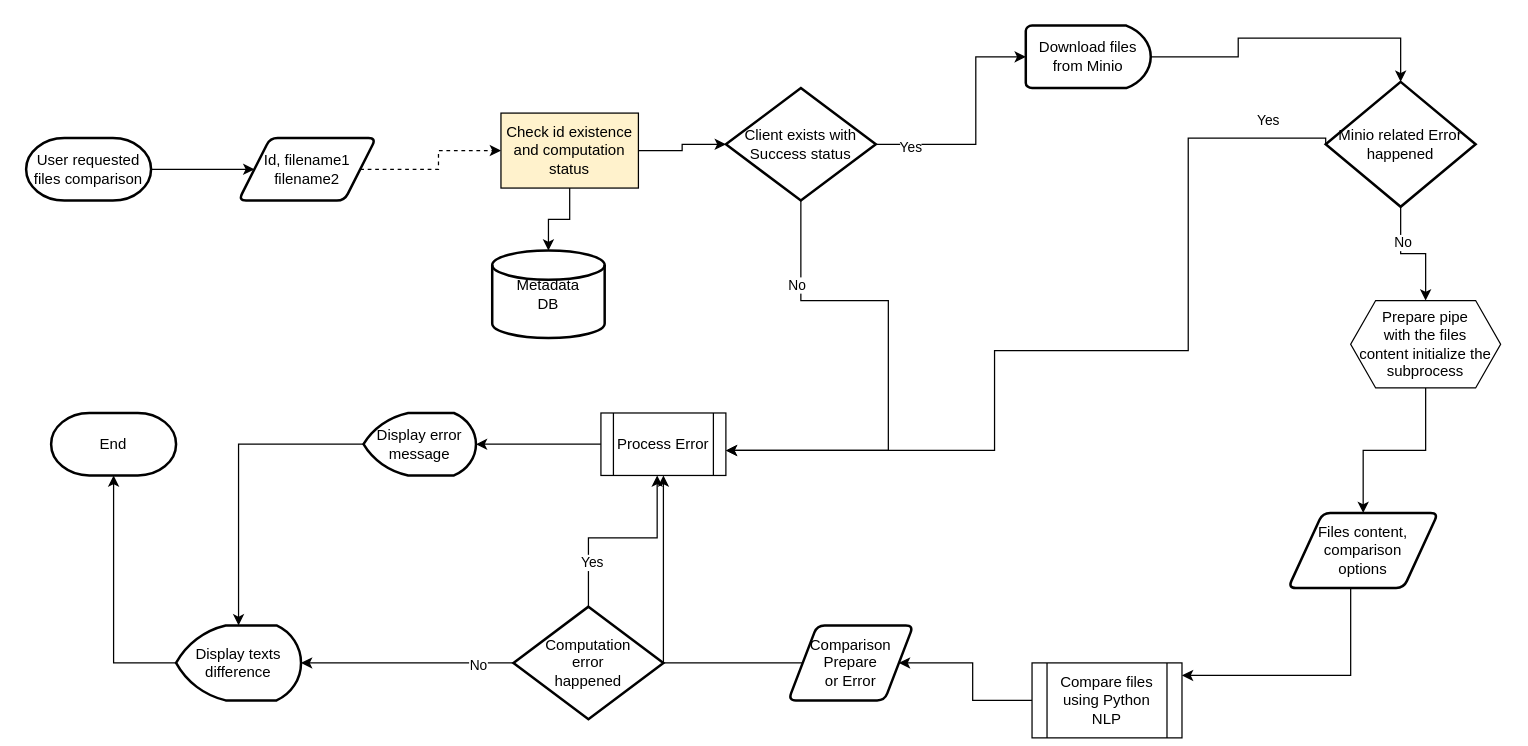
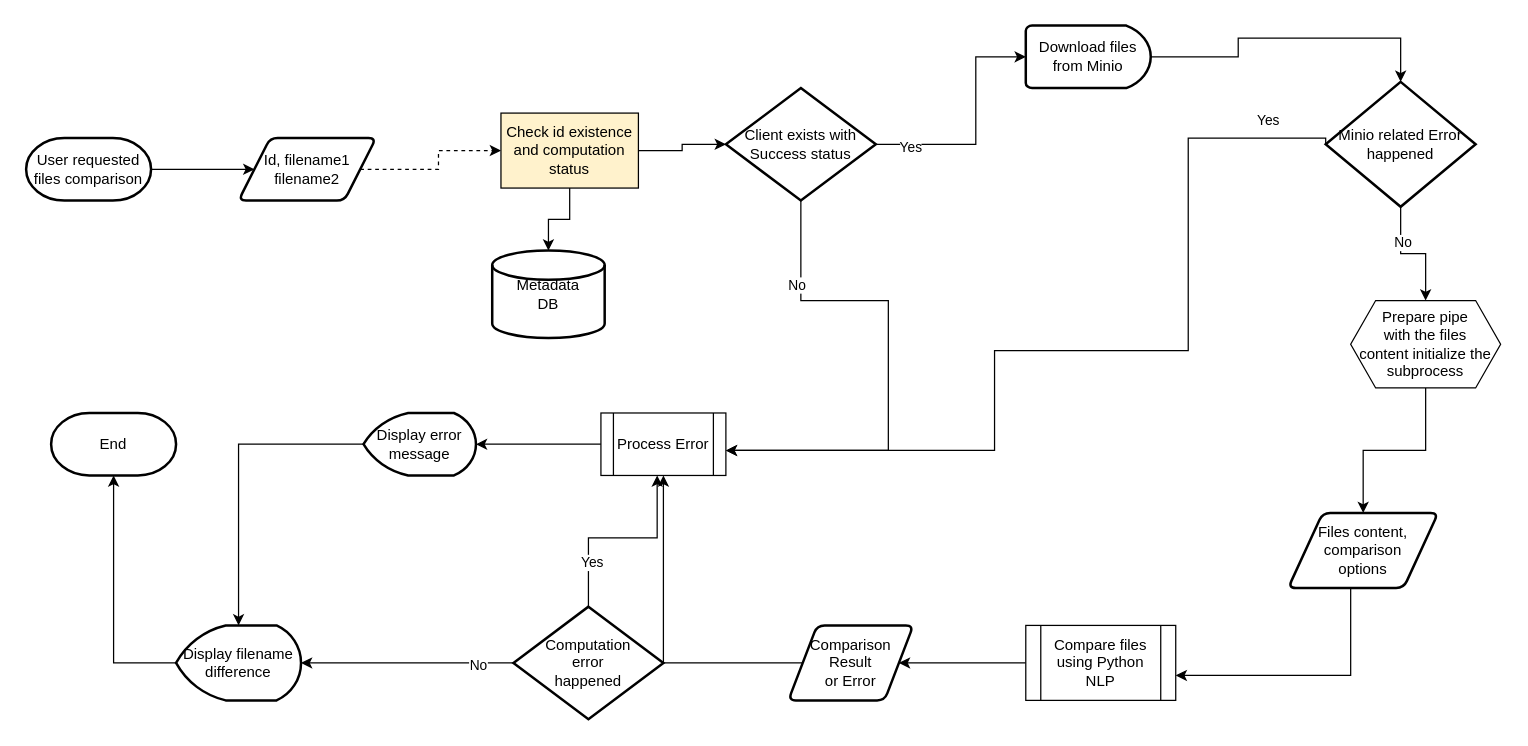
- <mxCell id="35" value="Display texts&lt;br&gt;difference" style="strokeWidth=2;html=1;shape=mxgraph.flowchart.display;whiteSpace=wrap;" vertex="1" parent="1"><mxGeometry x="140" y="500" width="100" height="60" as="geometry" /></mxCell>
+ <mxCell id="35" value="Display filename&lt;br&gt;difference" style="strokeWidth=2;html=1;shape=mxgraph.flowchart.display;whiteSpace=wrap;" vertex="1" parent="1"><mxGeometry x="140" y="500" width="100" height="60" as="geometry" /></mxCell>
- <mxCell id="28" value="Comparison&lt;br&gt;Prepare&lt;br&gt;or Error" style="shape=parallelogram;html=1;strokeWidth=2;perimeter=parallelogramPerimeter;whiteSpace=wrap;rounded=1;arcSize=12;size=0.23;" vertex="1" parent="1"><mxGeometry x="630" y="500" width="100" height="60" as="geometry" /></mxCell>
+ <mxCell id="28" value="Comparison&lt;br&gt;Result&lt;br&gt;or Error" style="shape=parallelogram;html=1;strokeWidth=2;perimeter=parallelogramPerimeter;whiteSpace=wrap;rounded=1;arcSize=12;size=0.23;" vertex="1" parent="1"><mxGeometry x="630" y="500" width="100" height="60" as="geometry" /></mxCell>
- <mxCell id="26" value="Compare files using Python NLP" style="shape=process;whiteSpace=wrap;html=1;backgroundOutline=1;" vertex="1" parent="1"><mxGeometry x="825" y="530" width="120" height="60" as="geometry" /></mxCell>
+ <mxCell id="26" value="Compare files using Python NLP" style="shape=process;whiteSpace=wrap;html=1;backgroundOutline=1;" vertex="1" parent="1"><mxGeometry x="820" y="500" width="120" height="60" as="geometry" /></mxCell>
